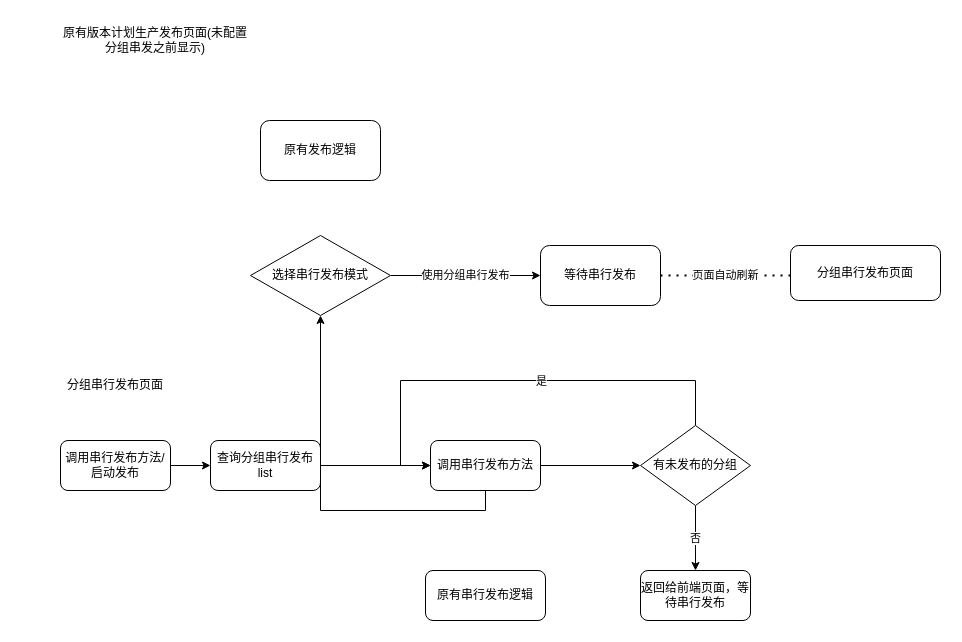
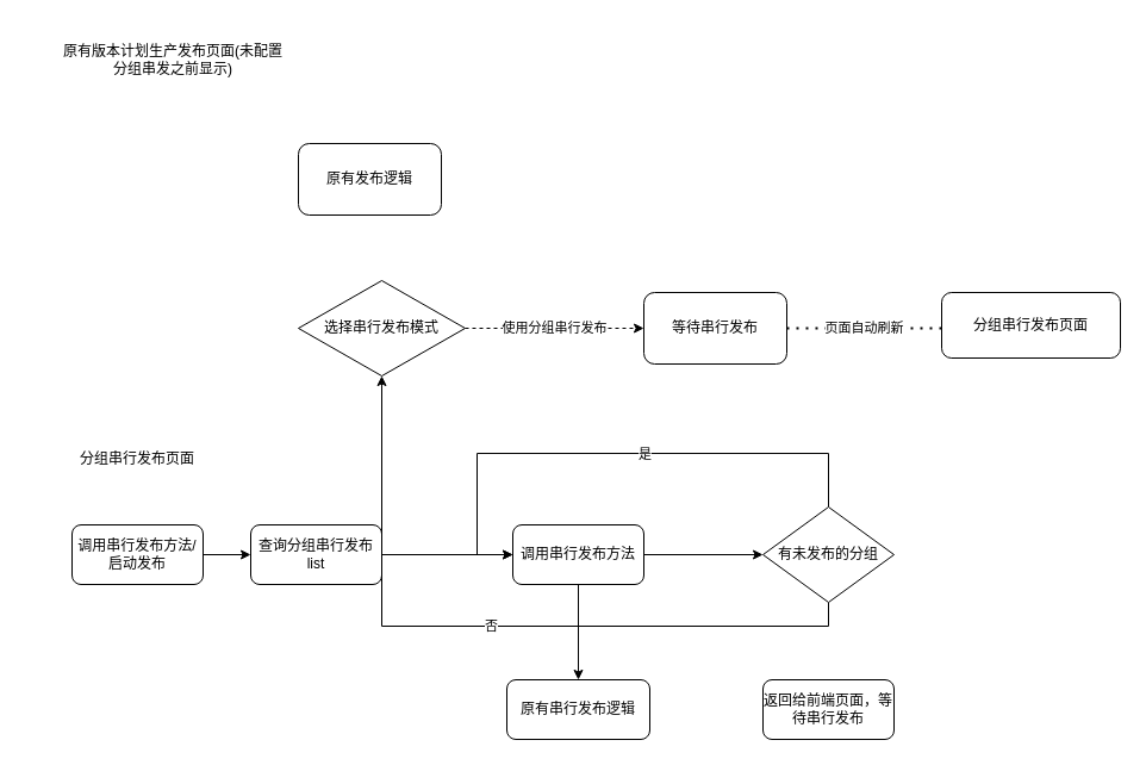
- <mxCell id="13" value="原有版本计划生产发布页面(未配置分组串发之前显示)" style="text;html=1;strokeColor=none;fillColor=none;align=center;verticalAlign=middle;whiteSpace=wrap;rounded=0;" parent="1" vertex="1"><mxGeometry x="60" y="10" width="190" height="60" as="geometry" /></mxCell>
+ <mxCell id="13" value="原有版本计划生产发布页面(未配置分组串发之前显示)" style="text;html=1;strokeColor=none;fillColor=none;align=center;verticalAlign=middle;whiteSpace=wrap;rounded=0;" parent="1" vertex="1"><mxGeometry x="50" y="20" width="190" height="60" as="geometry" /></mxCell>
- <mxCell id="4" value="原有发布逻辑" style="rounded=1;whiteSpace=wrap;html=1;" parent="1" vertex="1"><mxGeometry x="260" y="120" width="120" height="60" as="geometry" /></mxCell>
+ <mxCell id="4" value="原有发布逻辑" style="rounded=1;whiteSpace=wrap;html=1;" parent="1" vertex="1"><mxGeometry x="250" y="120" width="120" height="60" as="geometry" /></mxCell>
- <mxCell id="2" value="使用分组串行发布" style="edgeStyle=orthogonalEdgeStyle;rounded=0;orthogonalLoop=1;jettySize=auto;html=1;exitX=1;exitY=0.5;exitDx=0;exitDy=0;" parent="1" source="3" target="5" edge="1"><mxGeometry relative="1" as="geometry"><mxPoint x="500" y="275" as="targetPoint" /></mxGeometry></mxCell>
+ <mxCell id="2" value="使用分组串行发布" style="edgeStyle=orthogonalEdgeStyle;rounded=0;orthogonalLoop=1;jettySize=auto;html=1;exitX=1;exitY=0.5;exitDx=0;exitDy=0;dashed=1;" parent="1" source="3" target="5" edge="1"><mxGeometry relative="1" as="geometry"><mxPoint x="500" y="275" as="targetPoint" /></mxGeometry></mxCell>
- <mxCell id="15" style="edgeStyle=orthogonalEdgeStyle;rounded=0;orthogonalLoop=1;jettySize=auto;html=1;exitX=0.5;exitY=1;exitDx=0;exitDy=0;endArrow=classic;endFill=1;" edge="1" parent="1" source="17" target="3"><mxGeometry relative="1" as="geometry" /></mxCell>
+ <mxCell id="15" style="edgeStyle=orthogonalEdgeStyle;rounded=0;orthogonalLoop=1;jettySize=auto;html=1;exitX=0.5;exitY=1;exitDx=0;exitDy=0;endArrow=classic;endFill=1;" edge="1" parent="1" source="17" target="14"><mxGeometry relative="1" as="geometry" /></mxCell>
- <mxCell id="19" value="否" style="edgeStyle=orthogonalEdgeStyle;rounded=0;orthogonalLoop=1;jettySize=auto;html=1;exitX=0.5;exitY=1;exitDx=0;exitDy=0;endArrow=classic;endFill=1;" edge="1" parent="1" source="22" target="18"><mxGeometry relative="1" as="geometry" /></mxCell>
+ <mxCell id="19" value="否" style="edgeStyle=orthogonalEdgeStyle;rounded=0;orthogonalLoop=1;jettySize=auto;html=1;exitX=0.5;exitY=1;exitDx=0;exitDy=0;endArrow=classic;endFill=1;" edge="1" parent="1" source="22" target="3"><mxGeometry relative="1" as="geometry" /></mxCell>
